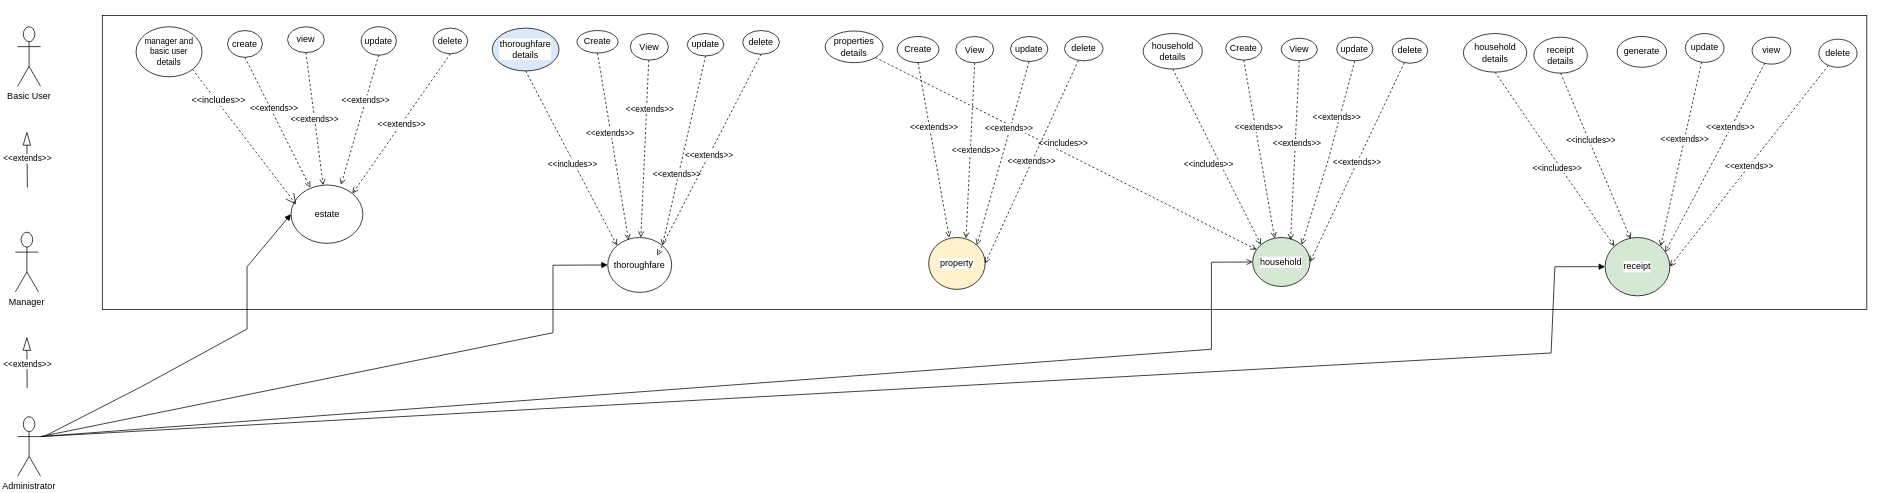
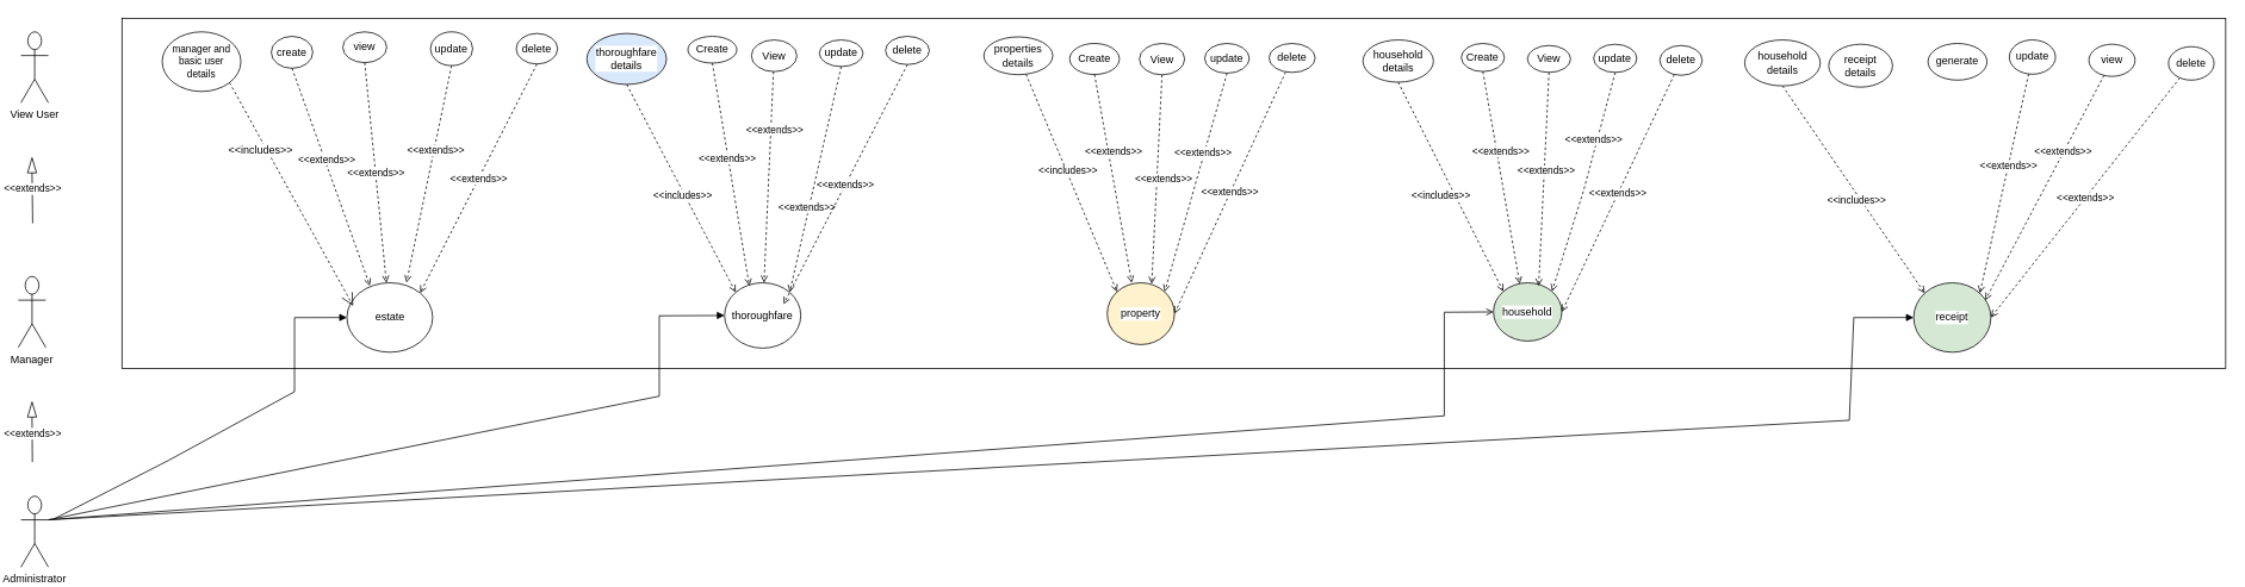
- <mxCell id="3" value="Basic User" style="shape=umlActor;verticalLabelPosition=bottom;verticalAlign=top;html=1;outlineConnect=0;" parent="1" vertex="1"><mxGeometry x="22.933" y="34.992" width="30.734" height="79.432" as="geometry" /></mxCell>
+ <mxCell id="3" value="View User" style="shape=umlActor;verticalLabelPosition=bottom;verticalAlign=top;html=1;outlineConnect=0;" parent="1" vertex="1"><mxGeometry x="22.933" y="34.992" width="30.734" height="79.432" as="geometry" /></mxCell>
- <mxCell id="60" value="&amp;lt;&amp;lt;includes&amp;gt;&amp;gt;" style="endArrow=open;html=1;dashed=1;labelBackgroundColor=#ffffff;exitX=0.5;exitY=1;exitDx=0;exitDy=0;rounded=0;endFill=0;entryX=0.395;entryY=0.025;entryDx=0;entryDy=0;entryPerimeter=0;" parent="14" source="59" target="56" edge="1"><mxGeometry x="-85" y="414.005" as="geometry"><mxPoint x="2243.474" y="184.449" as="sourcePoint" /><mxPoint x="2144.686" y="217.652" as="targetPoint" /><Array as="points" /><mxPoint x="-6" y="-21" as="offset" /></mxGeometry></mxCell>
- <mxCell id="30" value="&amp;lt;&amp;lt;includes&amp;gt;&amp;gt;" style="rounded=0;orthogonalLoop=1;jettySize=auto;html=1;labelBackgroundColor=#ffffff;dashed=1;endArrow=open;endFill=0;" parent="14" source="29" target="42" edge="1"><mxGeometry x="-85" y="414.005" as="geometry"><mxPoint x="-4" y="-13" as="offset" /></mxGeometry></mxCell>
+ <mxCell id="30" value="&amp;lt;&amp;lt;includes&amp;gt;&amp;gt;" style="rounded=0;orthogonalLoop=1;jettySize=auto;html=1;entryX=0;entryY=0;entryDx=0;entryDy=0;labelBackgroundColor=#ffffff;dashed=1;endArrow=open;endFill=0;" parent="14" source="29" target="39" edge="1"><mxGeometry x="-85" y="414.005" as="geometry"><mxPoint x="-4" y="-13" as="offset" /></mxGeometry></mxCell>
- <mxCell id="68" value="estate" style="ellipse;whiteSpace=wrap;html=1;labelBackgroundColor=#ffffff;" parent="14" vertex="1"><mxGeometry x="206.63" y="211.005" width="95.86" height="77.79" as="geometry" /></mxCell>
+ <mxCell id="68" value="estate" style="ellipse;whiteSpace=wrap;html=1;labelBackgroundColor=#ffffff;" parent="14" vertex="1"><mxGeometry x="206.63" y="281.005" width="95.86" height="77.79" as="geometry" /></mxCell>
